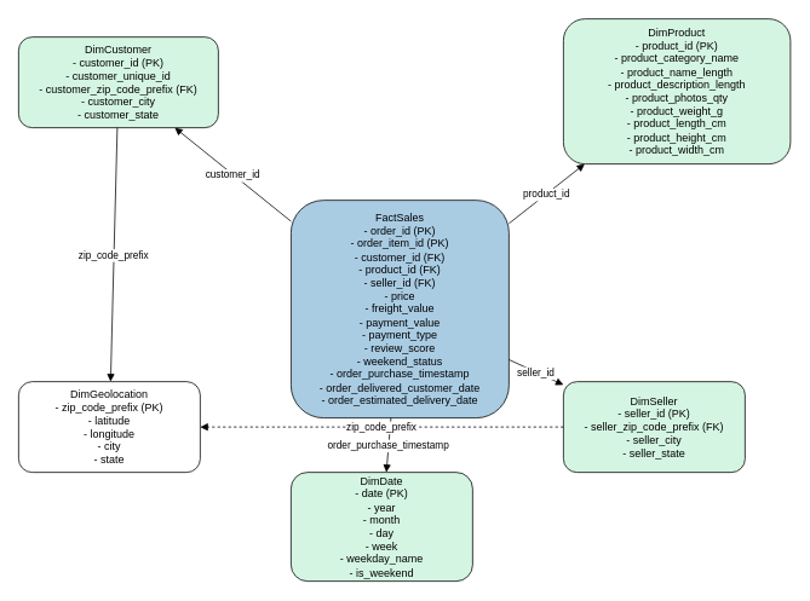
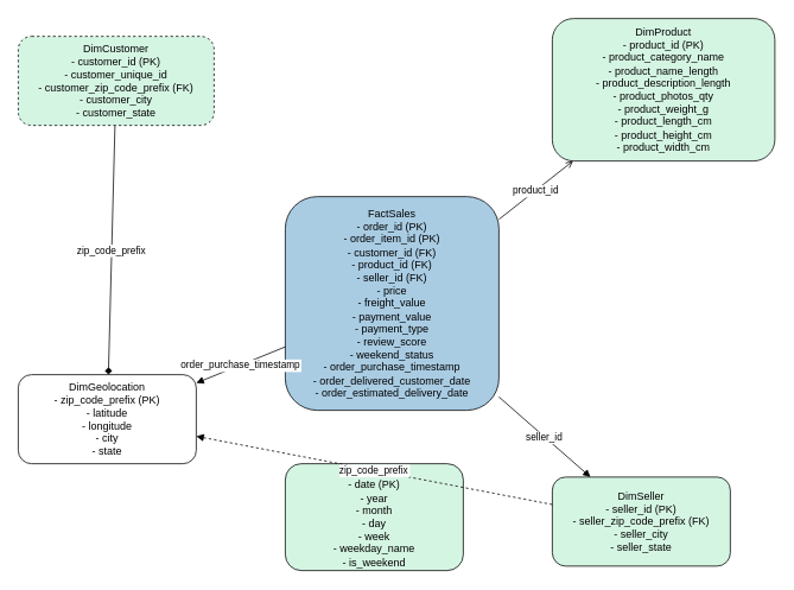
- <mxCell id="3" value="DimCustomer&#10;- customer_id (PK)&#10;- customer_unique_id&#10;- customer_zip_code_prefix (FK)&#10;- customer_city&#10;- customer_state" style="rounded=1;whiteSpace=wrap;fillColor=#D5F5E3;fontSize=12;" vertex="1" parent="1"><mxGeometry x="20" y="40" width="220" height="100" as="geometry" /></mxCell>
+ <mxCell id="3" value="DimCustomer&#10;- customer_id (PK)&#10;- customer_unique_id&#10;- customer_zip_code_prefix (FK)&#10;- customer_city&#10;- customer_state" style="rounded=1;whiteSpace=wrap;fillColor=#D5F5E3;fontSize=12;dashed=1;" vertex="1" parent="1"><mxGeometry x="20" y="40" width="220" height="100" as="geometry" /></mxCell>
- <mxCell id="9" style="endArrow=block;" edge="1" parent="1" source="2" target="4" value="product_id"><mxGeometry relative="1" as="geometry" /></mxCell>
+ <mxCell id="9" style="endArrow=open;" edge="1" parent="1" source="2" target="4" value="product_id"><mxGeometry relative="1" as="geometry" /></mxCell>
- <mxCell id="8" style="endArrow=block;" edge="1" parent="1" source="2" target="3" value="customer_id"><mxGeometry relative="1" as="geometry" /></mxCell>
- <mxCell id="12" style="endArrow=block;" edge="1" parent="1" source="3" target="7" value="zip_code_prefix"><mxGeometry relative="1" as="geometry" /></mxCell>
+ <mxCell id="12" style="endArrow=diamond;" edge="1" parent="1" source="3" target="7" value="zip_code_prefix"><mxGeometry relative="1" as="geometry" /></mxCell>
- <mxCell id="5" value="DimSeller&#10;- seller_id (PK)&#10;- seller_zip_code_prefix (FK)&#10;- seller_city&#10;- seller_state" style="rounded=1;whiteSpace=wrap;fillColor=#D5F5E3;fontSize=12;" vertex="1" parent="1"><mxGeometry x="620" y="420" width="200" height="100" as="geometry" /></mxCell>
+ <mxCell id="5" value="DimSeller&#10;- seller_id (PK)&#10;- seller_zip_code_prefix (FK)&#10;- seller_city&#10;- seller_state" style="rounded=1;whiteSpace=wrap;fillColor=#D5F5E3;fontSize=12;" vertex="1" parent="1"><mxGeometry x="620" y="535" width="200" height="100" as="geometry" /></mxCell>
- <mxCell id="11" style="endArrow=block;" edge="1" parent="1" source="2" target="6" value="order_purchase_timestamp"><mxGeometry relative="1" as="geometry" /></mxCell>
+ <mxCell id="11" style="endArrow=block;" edge="1" parent="1" source="2" target="7" value="order_purchase_timestamp"><mxGeometry relative="1" as="geometry" /></mxCell>
